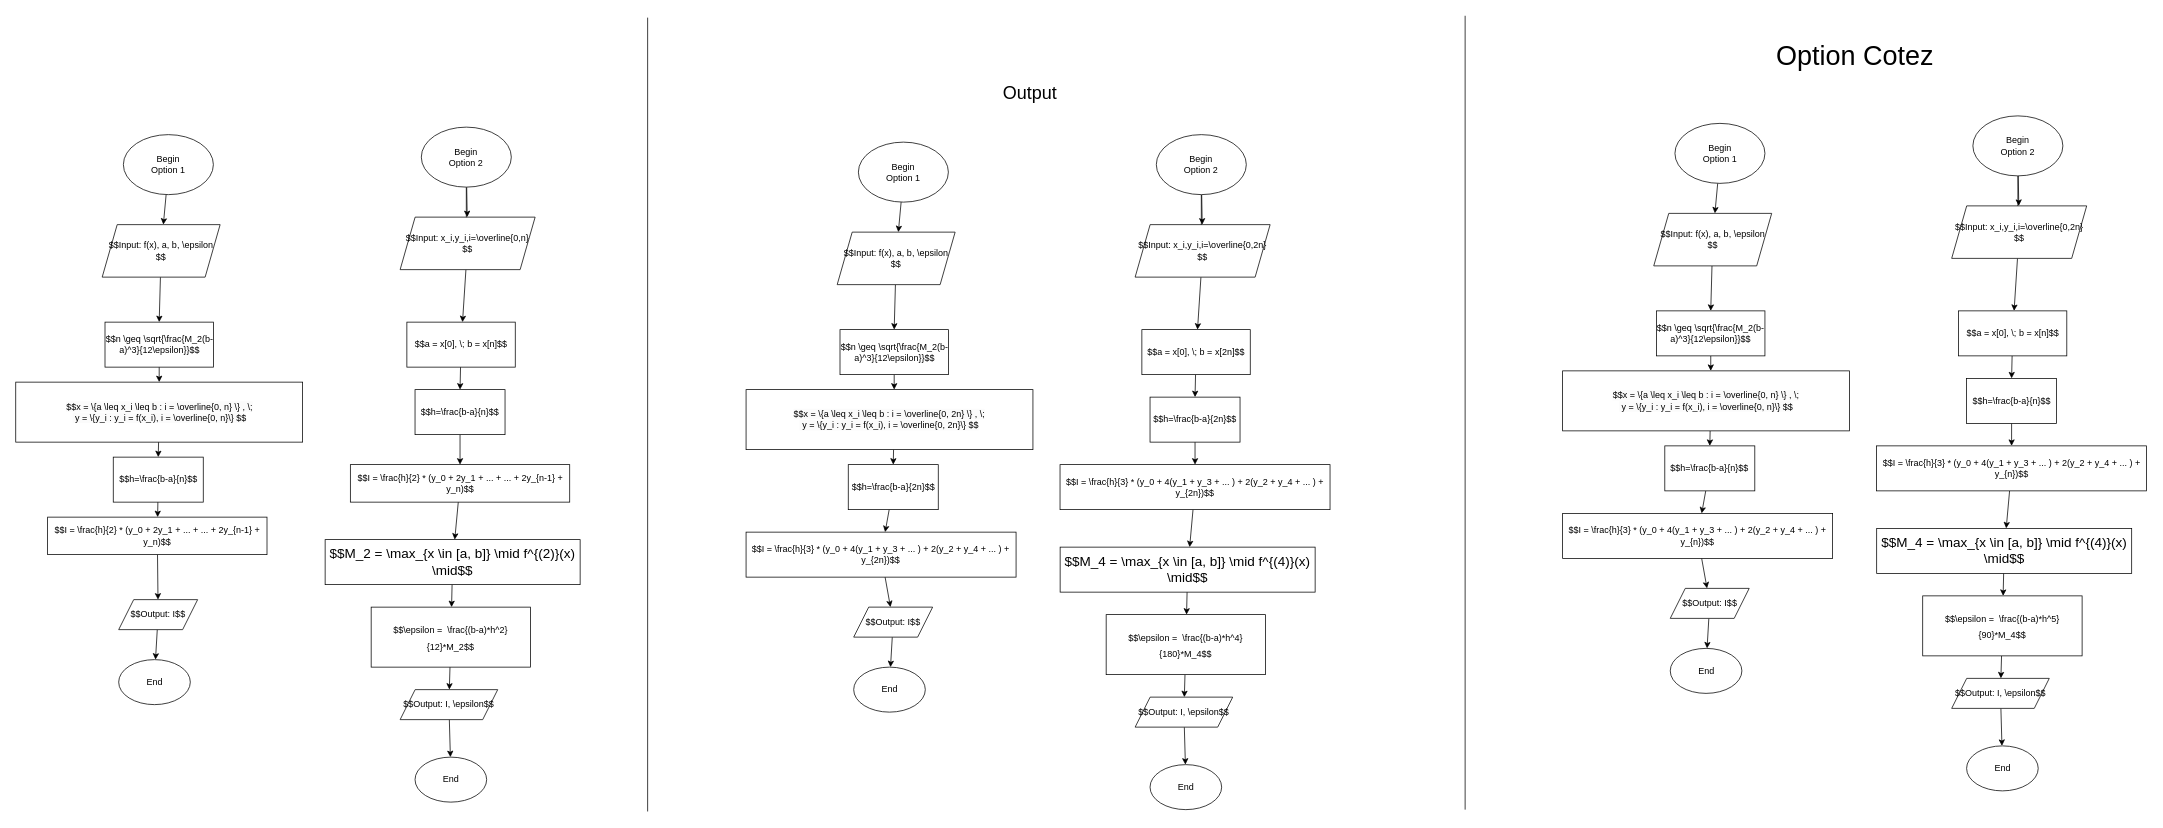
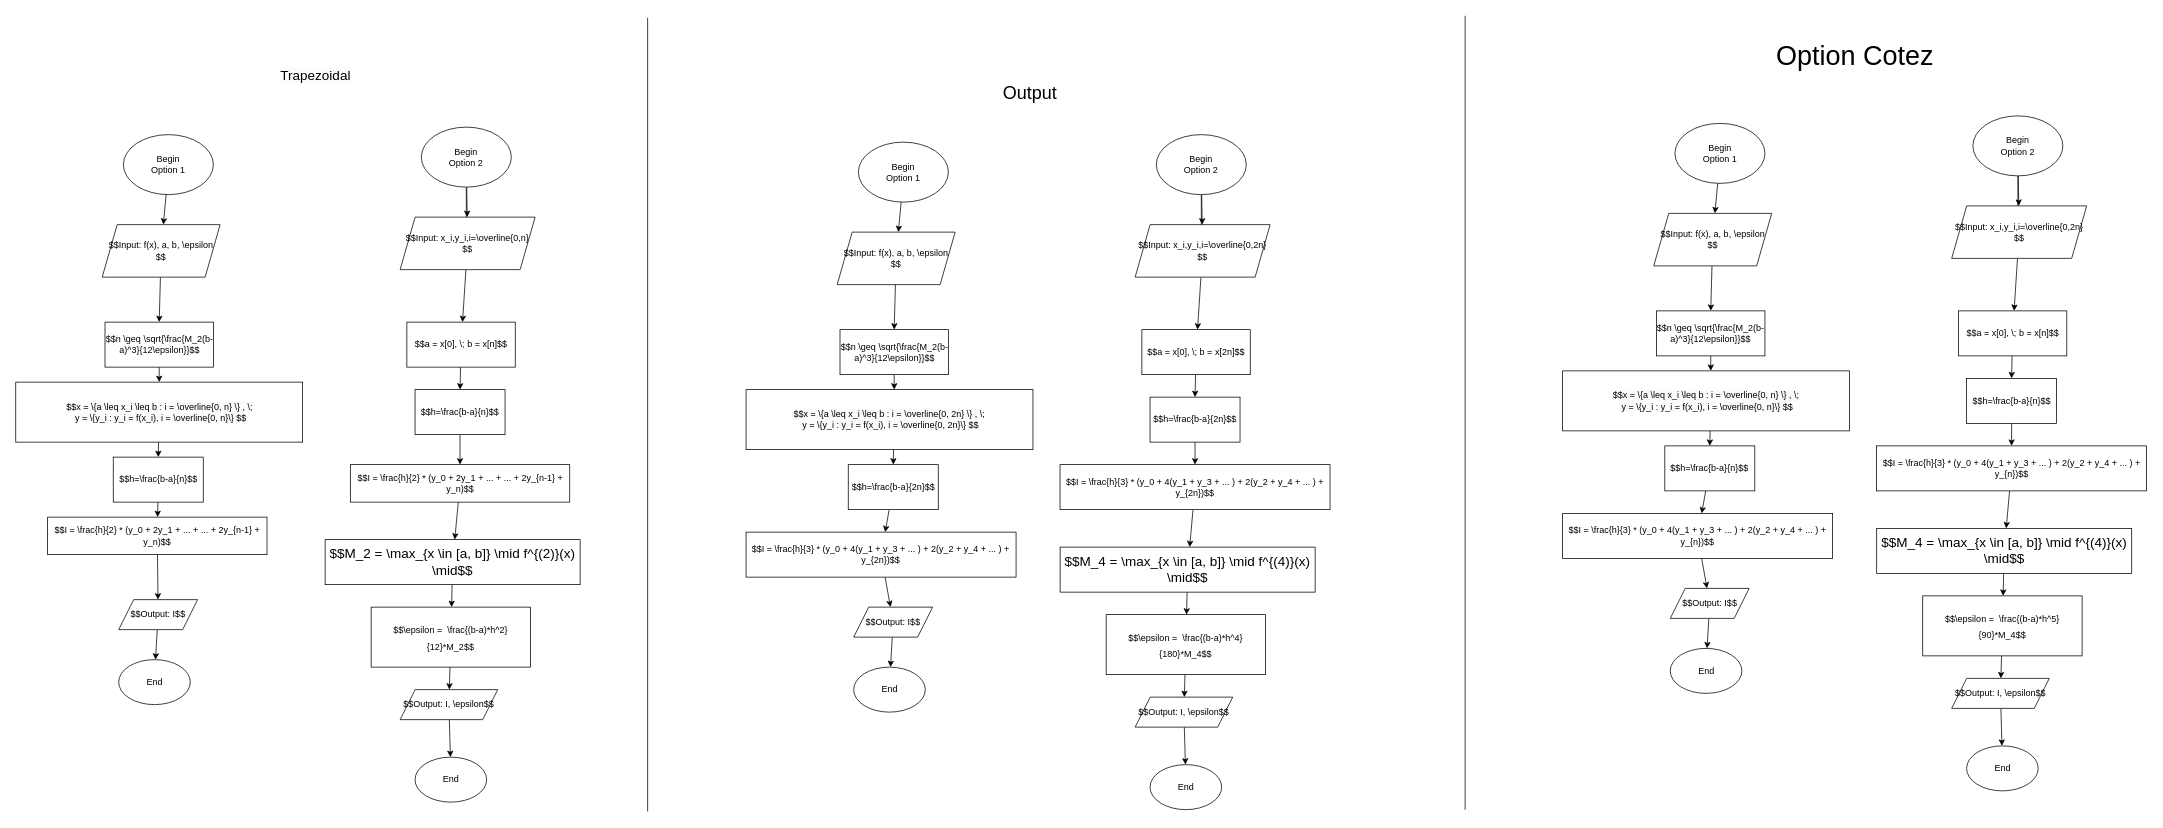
+ <mxCell id="17" value="&lt;font style=&quot;font-size: 18px;&quot;&gt;&lt;br&gt;&lt;span style=&quot;color: rgb(0, 0, 0); font-family: Helvetica; font-style: normal; font-variant-ligatures: normal; font-variant-caps: normal; font-weight: 400; letter-spacing: normal; orphans: 2; text-align: center; text-indent: 0px; text-transform: none; widows: 2; word-spacing: 0px; -webkit-text-stroke-width: 0px; background-color: rgb(251, 251, 251); text-decoration-thickness: initial; text-decoration-style: initial; text-decoration-color: initial; float: none; display: inline !important;&quot;&gt;Trapezoidal&lt;/span&gt;&lt;br&gt;&lt;/font&gt;" style="text;html=1;strokeColor=none;fillColor=none;align=center;verticalAlign=middle;whiteSpace=wrap;rounded=0;" vertex="1" parent="1"><mxGeometry x="353" y="49" width="135.25" height="80" as="geometry" /></mxCell>
